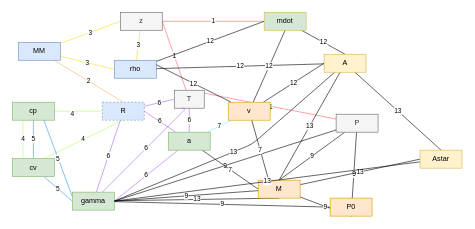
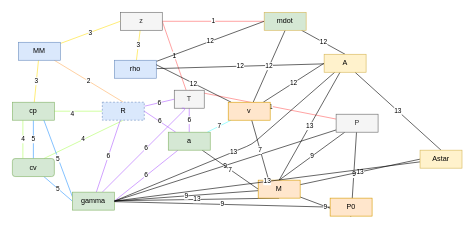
- <mxCell id="15" value="3" style="edgeStyle=none;html=1;entryX=0;entryY=0.5;entryDx=0;entryDy=0;strokeColor=#FFE121;endArrow=none;endFill=0;" edge="1" parent="1" source="17" target="25"><mxGeometry relative="1" as="geometry" /></mxCell>
+ <mxCell id="15" value="3" style="edgeStyle=none;html=1;strokeColor=#FFE121;endArrow=none;endFill=0;" edge="1" parent="1" source="17" target="30"><mxGeometry relative="1" as="geometry" /></mxCell>
- <mxCell id="29" value="cv" style="rounded=0;whiteSpace=wrap;html=1;fillColor=#d5e8d4;strokeColor=#82b366;" vertex="1" parent="1"><mxGeometry x="20" y="264" width="70" height="30" as="geometry" /></mxCell>
+ <mxCell id="29" value="cv" style="whiteSpace=wrap;html=1;fillColor=#d5e8d4;strokeColor=#82b366;rounded=1;" vertex="1" parent="1"><mxGeometry x="20" y="264" width="70" height="30" as="geometry" /></mxCell>
